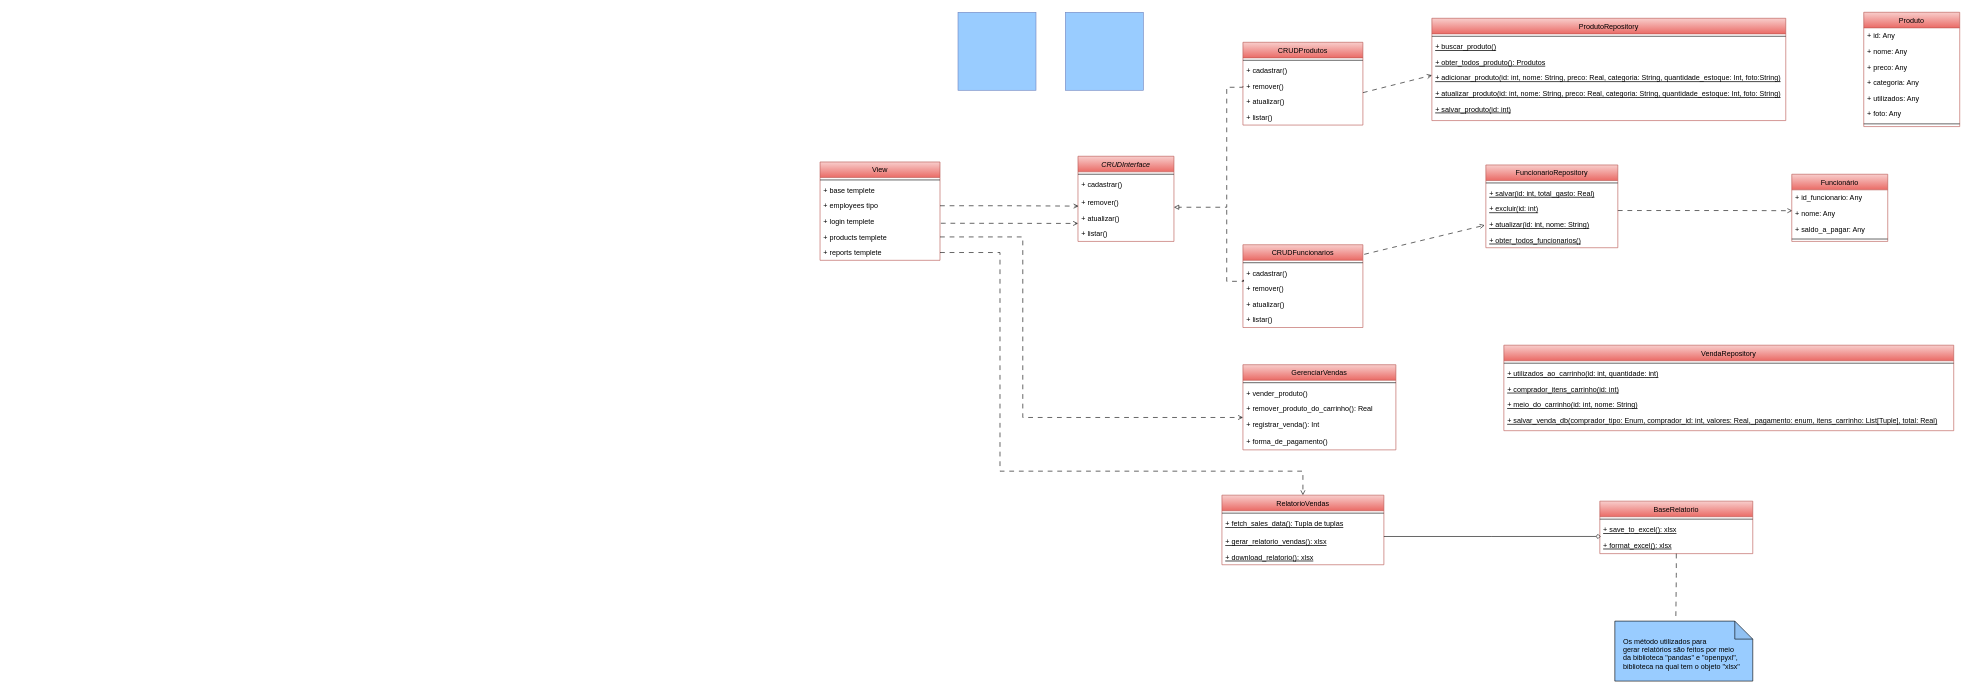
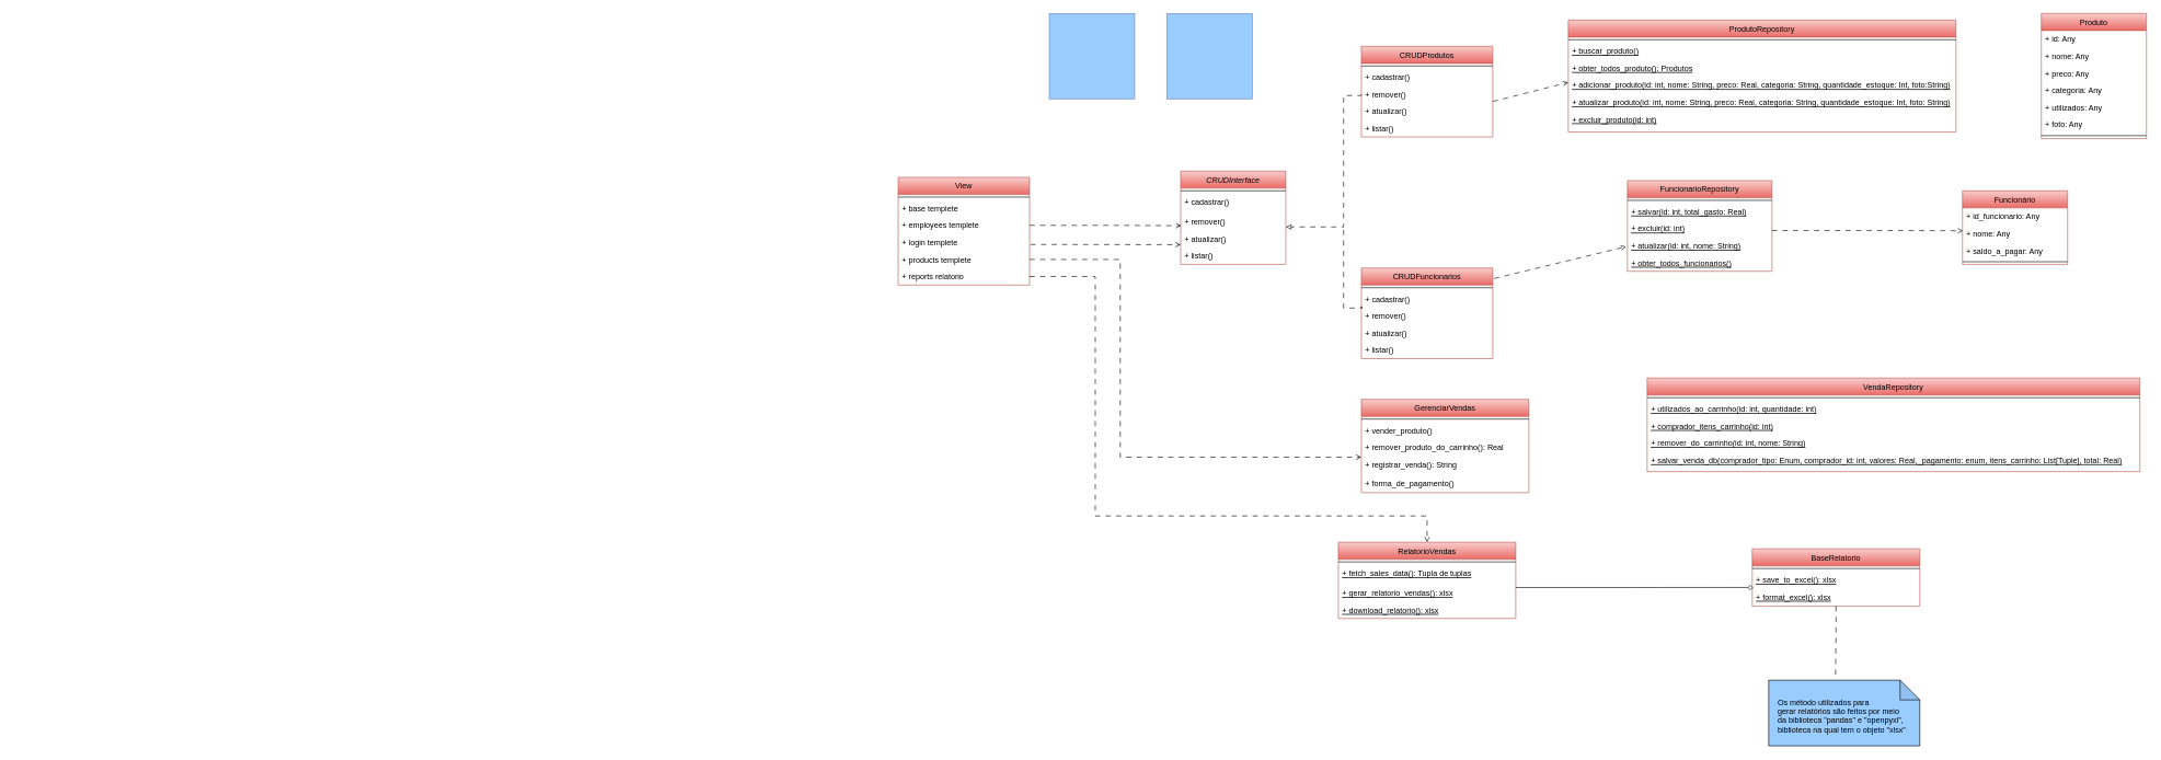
- <mxCell id="64" value="+ salvar_produto(id: int)" style="text;align=left;verticalAlign=top;spacingLeft=4;spacingRight=4;overflow=hidden;rotatable=0;points=[[0,0.5],[1,0.5]];portConstraint=eastwest;fontStyle=4" parent="58" vertex="1"><mxGeometry y="138" width="590" height="26" as="geometry" /></mxCell>
+ <mxCell id="64" value="+ excluir_produto(id: int)" style="text;align=left;verticalAlign=top;spacingLeft=4;spacingRight=4;overflow=hidden;rotatable=0;points=[[0,0.5],[1,0.5]];portConstraint=eastwest;fontStyle=4" parent="58" vertex="1"><mxGeometry y="138" width="590" height="26" as="geometry" /></mxCell>
- <mxCell id="16" value="+ employees tipo" style="text;align=left;verticalAlign=top;spacingLeft=4;spacingRight=4;overflow=hidden;rotatable=0;points=[[0,0.5],[1,0.5]];portConstraint=eastwest;" parent="13" vertex="1"><mxGeometry y="60" width="200" height="26" as="geometry" /></mxCell>
+ <mxCell id="16" value="+ employees templete" style="text;align=left;verticalAlign=top;spacingLeft=4;spacingRight=4;overflow=hidden;rotatable=0;points=[[0,0.5],[1,0.5]];portConstraint=eastwest;" parent="13" vertex="1"><mxGeometry y="60" width="200" height="26" as="geometry" /></mxCell>
- <mxCell id="19" value="+ reports templete" style="text;align=left;verticalAlign=top;spacingLeft=4;spacingRight=4;overflow=hidden;rotatable=0;points=[[0,0.5],[1,0.5]];portConstraint=eastwest;" parent="13" vertex="1"><mxGeometry y="138" width="200" height="26" as="geometry" /></mxCell>
+ <mxCell id="19" value="+ reports relatorio" style="text;align=left;verticalAlign=top;spacingLeft=4;spacingRight=4;overflow=hidden;rotatable=0;points=[[0,0.5],[1,0.5]];portConstraint=eastwest;" parent="13" vertex="1"><mxGeometry y="138" width="200" height="26" as="geometry" /></mxCell>
- <mxCell id="87" value="+ meio_do_carrinho(id: int, nome: String)" style="text;align=left;verticalAlign=top;spacingLeft=4;spacingRight=4;overflow=hidden;rotatable=0;points=[[0,0.5],[1,0.5]];portConstraint=eastwest;fontStyle=4" parent="83" vertex="1"><mxGeometry y="86" width="750" height="26" as="geometry" /></mxCell>
+ <mxCell id="87" value="+ remover_do_carrinho(id: int, nome: String)" style="text;align=left;verticalAlign=top;spacingLeft=4;spacingRight=4;overflow=hidden;rotatable=0;points=[[0,0.5],[1,0.5]];portConstraint=eastwest;fontStyle=4" parent="83" vertex="1"><mxGeometry y="86" width="750" height="26" as="geometry" /></mxCell>
- <mxCell id="47" value="+ registrar_venda(): Int" style="text;align=left;verticalAlign=top;spacingLeft=4;spacingRight=4;overflow=hidden;rotatable=0;points=[[0,0.5],[1,0.5]];portConstraint=eastwest;" parent="43" vertex="1"><mxGeometry y="86" width="255" height="28" as="geometry" /></mxCell>
+ <mxCell id="47" value="+ registrar_venda(): String" style="text;align=left;verticalAlign=top;spacingLeft=4;spacingRight=4;overflow=hidden;rotatable=0;points=[[0,0.5],[1,0.5]];portConstraint=eastwest;" parent="43" vertex="1"><mxGeometry y="86" width="255" height="28" as="geometry" /></mxCell>
